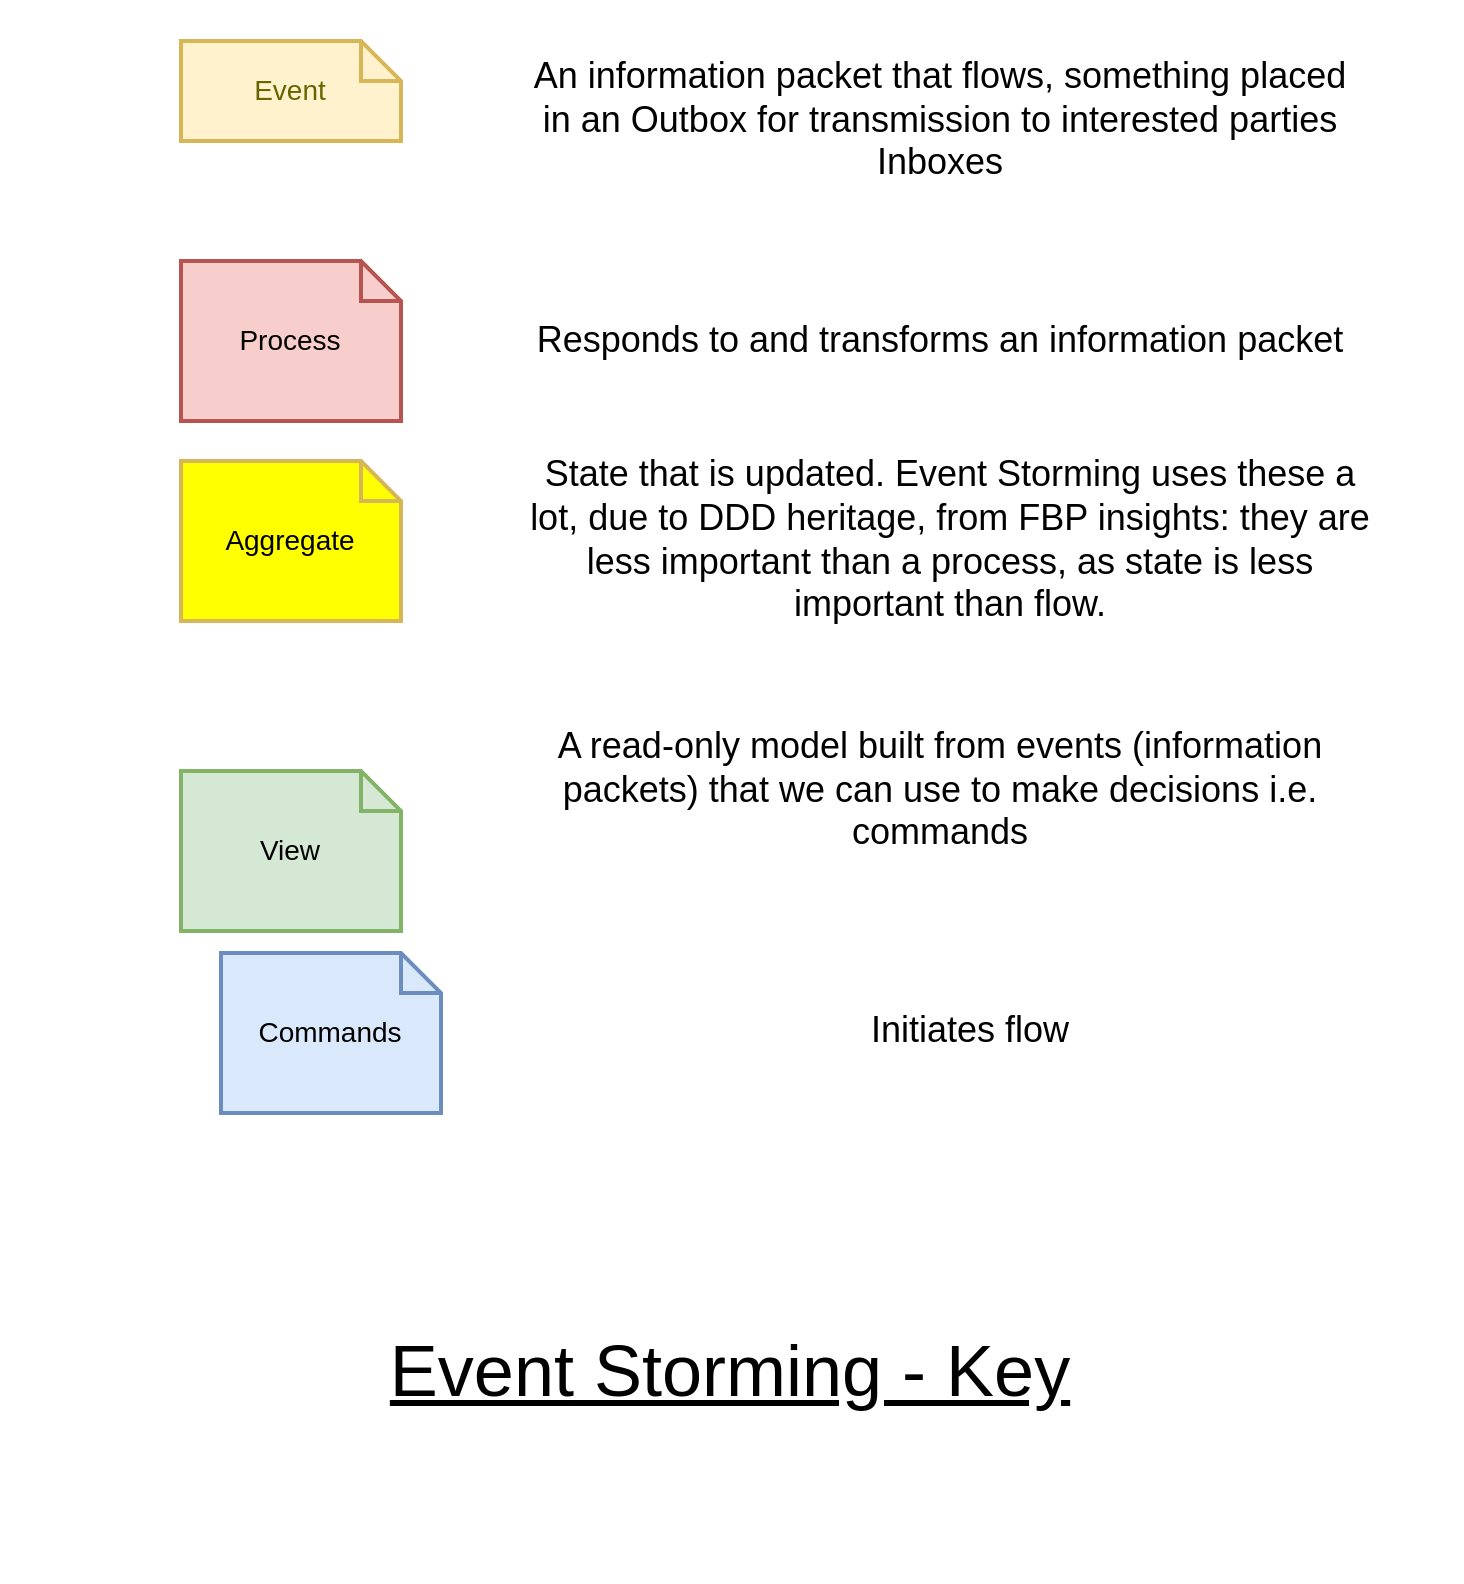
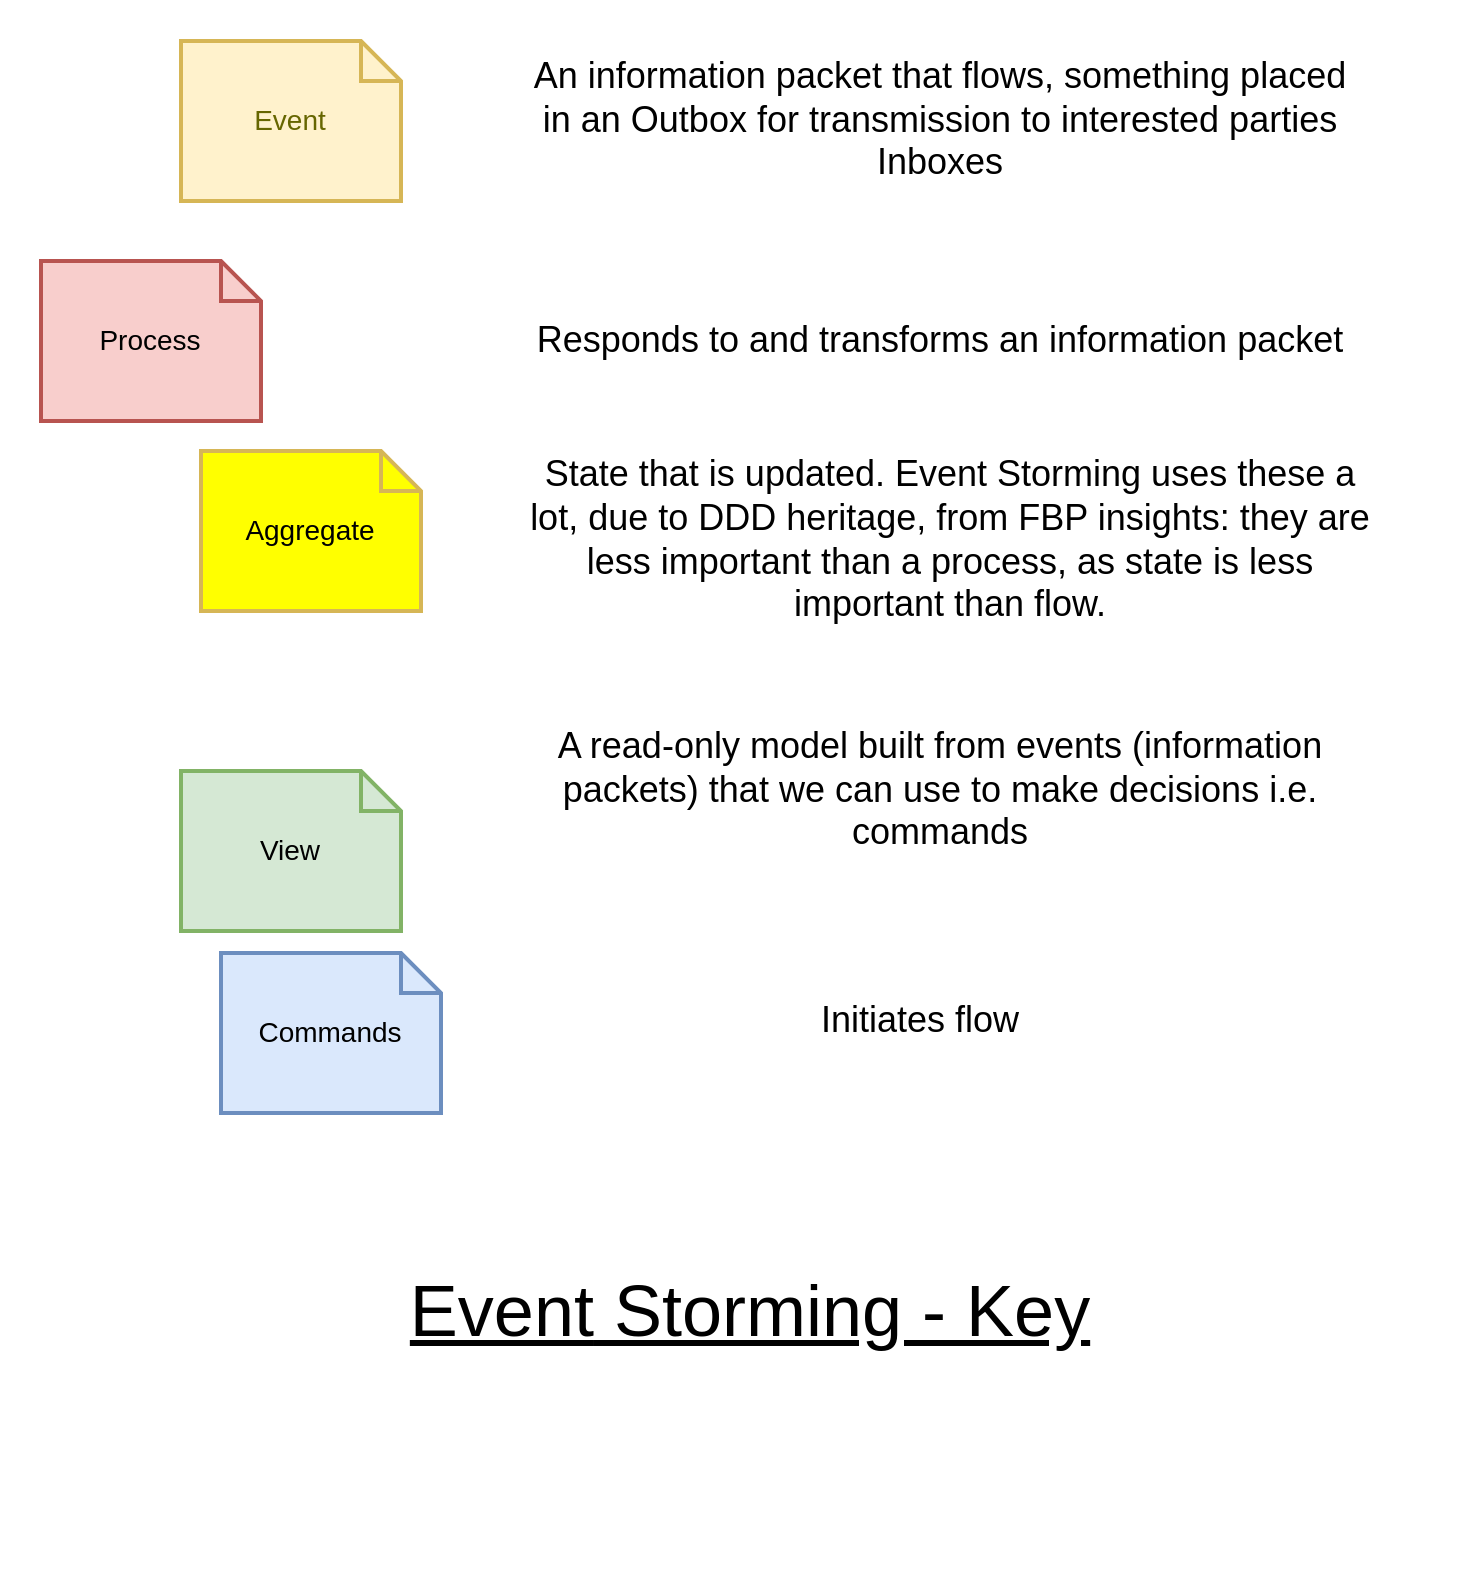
- <mxCell id="2" value="Event" style="shape=note;strokeWidth=2;fontSize=14;size=20;whiteSpace=wrap;html=1;fillColor=#fff2cc;strokeColor=#d6b656;fontColor=#666600;" parent="1" vertex="1"><mxGeometry x="90" y="20" width="110.0" height="50" as="geometry" /></mxCell>
+ <mxCell id="2" value="Event" style="shape=note;strokeWidth=2;fontSize=14;size=20;whiteSpace=wrap;html=1;fillColor=#fff2cc;strokeColor=#d6b656;fontColor=#666600;" parent="1" vertex="1"><mxGeometry x="90" y="20" width="110.0" height="80" as="geometry" /></mxCell>
- <mxCell id="5" value="Process" style="shape=note;strokeWidth=2;fontSize=14;size=20;whiteSpace=wrap;html=1;fillColor=#f8cecc;strokeColor=#b85450;" parent="1" vertex="1"><mxGeometry x="90" y="130" width="110.0" height="80" as="geometry" /></mxCell>
+ <mxCell id="5" value="Process" style="shape=note;strokeWidth=2;fontSize=14;size=20;whiteSpace=wrap;html=1;fillColor=#f8cecc;strokeColor=#b85450;" parent="1" vertex="1"><mxGeometry x="20" y="130" width="110.0" height="80" as="geometry" /></mxCell>
- <mxCell id="9" value="Aggregate" style="shape=note;strokeWidth=2;fontSize=14;size=20;whiteSpace=wrap;html=1;fillColor=#FFFF00;strokeColor=#d6b656;" vertex="1" parent="1"><mxGeometry x="90" y="230" width="110.0" height="80" as="geometry" /></mxCell>
+ <mxCell id="9" value="Aggregate" style="shape=note;strokeWidth=2;fontSize=14;size=20;whiteSpace=wrap;html=1;fillColor=#FFFF00;strokeColor=#d6b656;" vertex="1" parent="1"><mxGeometry x="100" y="225" width="110.0" height="80" as="geometry" /></mxCell>
- <mxCell id="12" value="&lt;font style=&quot;font-size: 18px&quot;&gt;Initiates flow&lt;/font&gt;" style="text;html=1;strokeColor=none;fillColor=none;align=center;verticalAlign=middle;whiteSpace=wrap;rounded=0;" vertex="1" parent="1"><mxGeometry x="275" y="505" width="420" height="20" as="geometry" /></mxCell>
+ <mxCell id="12" value="&lt;font style=&quot;font-size: 18px&quot;&gt;Initiates flow&lt;/font&gt;" style="text;html=1;strokeColor=none;fillColor=none;align=center;verticalAlign=middle;whiteSpace=wrap;rounded=0;" vertex="1" parent="1"><mxGeometry x="250" y="500" width="420" height="20" as="geometry" /></mxCell>
- <mxCell id="3" value="&lt;font style=&quot;font-size: 36px&quot;&gt;&lt;u&gt;&lt;font style=&quot;font-size: 36px&quot;&gt;Event&lt;/font&gt; Storming - Key&lt;/u&gt;&lt;/font&gt;" style="text;html=1;strokeColor=none;fillColor=none;align=center;verticalAlign=middle;whiteSpace=wrap;rounded=0;" parent="1" vertex="1"><mxGeometry x="20" y="600" width="690" height="170" as="geometry" /></mxCell>
+ <mxCell id="3" value="&lt;font style=&quot;font-size: 36px&quot;&gt;&lt;u&gt;&lt;font style=&quot;font-size: 36px&quot;&gt;Event&lt;/font&gt; Storming - Key&lt;/u&gt;&lt;/font&gt;" style="text;html=1;strokeColor=none;fillColor=none;align=center;verticalAlign=middle;whiteSpace=wrap;rounded=0;" parent="1" vertex="1"><mxGeometry x="30" y="570" width="690" height="170" as="geometry" /></mxCell>
